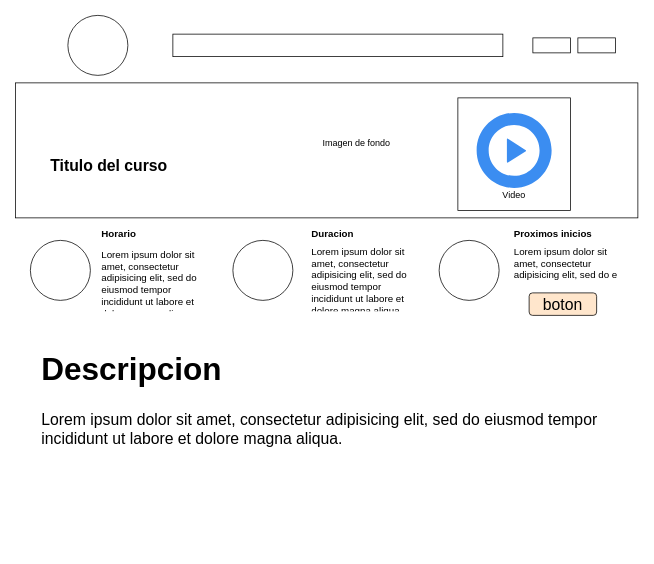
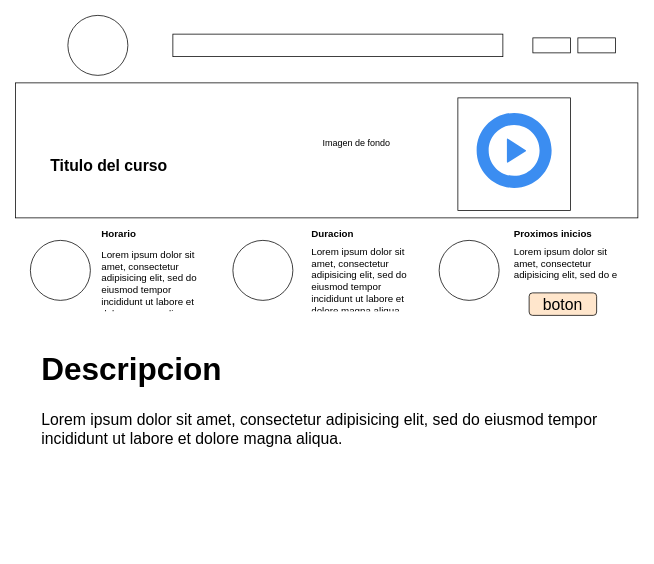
- <mxCell id="10" value="Video" style="text;html=1;strokeColor=none;fillColor=none;align=center;verticalAlign=middle;whiteSpace=wrap;rounded=0;" vertex="1" parent="1"><mxGeometry x="665" y="250" width="40" height="20" as="geometry" /></mxCell>
